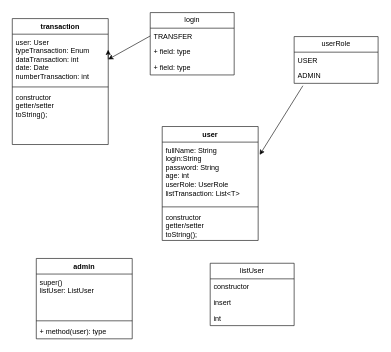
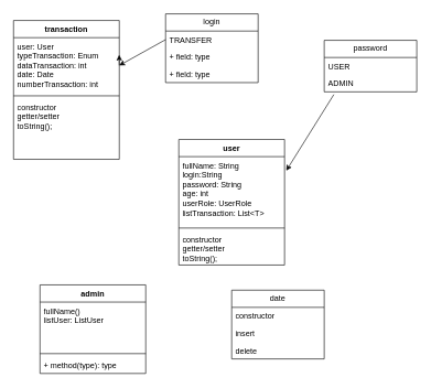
- <mxCell id="6" value="userRole" style="swimlane;fontStyle=0;childLayout=stackLayout;horizontal=1;startSize=26;fillColor=none;horizontalStack=0;resizeParent=1;resizeParentMax=0;resizeLast=0;collapsible=1;marginBottom=0;whiteSpace=wrap;html=1;" vertex="1" parent="1"><mxGeometry x="490" y="60" width="140" height="78" as="geometry" /></mxCell>
+ <mxCell id="6" value="password" style="swimlane;fontStyle=0;childLayout=stackLayout;horizontal=1;startSize=26;fillColor=none;horizontalStack=0;resizeParent=1;resizeParentMax=0;resizeLast=0;collapsible=1;marginBottom=0;whiteSpace=wrap;html=1;" vertex="1" parent="1"><mxGeometry x="490" y="60" width="140" height="78" as="geometry" /></mxCell>
- <mxCell id="24" value="listUser" style="swimlane;fontStyle=0;childLayout=stackLayout;horizontal=1;startSize=26;fillColor=none;horizontalStack=0;resizeParent=1;resizeParentMax=0;resizeLast=0;collapsible=1;marginBottom=0;whiteSpace=wrap;html=1;" vertex="1" parent="1"><mxGeometry x="350" y="438" width="140" height="104" as="geometry" /></mxCell>
+ <mxCell id="24" value="date" style="swimlane;fontStyle=0;childLayout=stackLayout;horizontal=1;startSize=26;fillColor=none;horizontalStack=0;resizeParent=1;resizeParentMax=0;resizeLast=0;collapsible=1;marginBottom=0;whiteSpace=wrap;html=1;" vertex="1" parent="1"><mxGeometry x="350" y="438" width="140" height="104" as="geometry" /></mxCell>
- <mxCell id="21" value="super()&lt;br&gt;listUser: ListUser" style="text;strokeColor=none;fillColor=none;align=left;verticalAlign=top;spacingLeft=4;spacingRight=4;overflow=hidden;rotatable=0;points=[[0,0.5],[1,0.5]];portConstraint=eastwest;whiteSpace=wrap;html=1;" vertex="1" parent="20"><mxGeometry y="26" width="160" height="74" as="geometry" /></mxCell>
+ <mxCell id="21" value="fullName()&lt;br&gt;listUser: ListUser" style="text;strokeColor=none;fillColor=none;align=left;verticalAlign=top;spacingLeft=4;spacingRight=4;overflow=hidden;rotatable=0;points=[[0,0.5],[1,0.5]];portConstraint=eastwest;whiteSpace=wrap;html=1;" vertex="1" parent="20"><mxGeometry y="26" width="160" height="74" as="geometry" /></mxCell>
- <mxCell id="27" value="int&lt;br&gt;" style="text;strokeColor=none;fillColor=none;align=left;verticalAlign=top;spacingLeft=4;spacingRight=4;overflow=hidden;rotatable=0;points=[[0,0.5],[1,0.5]];portConstraint=eastwest;whiteSpace=wrap;html=1;" vertex="1" parent="24"><mxGeometry y="78" width="140" height="26" as="geometry" /></mxCell>
+ <mxCell id="27" value="delete&lt;br&gt;" style="text;strokeColor=none;fillColor=none;align=left;verticalAlign=top;spacingLeft=4;spacingRight=4;overflow=hidden;rotatable=0;points=[[0,0.5],[1,0.5]];portConstraint=eastwest;whiteSpace=wrap;html=1;" vertex="1" parent="24"><mxGeometry y="78" width="140" height="26" as="geometry" /></mxCell>
- <mxCell id="23" value="+ method(user): type" style="text;strokeColor=none;fillColor=none;align=left;verticalAlign=top;spacingLeft=4;spacingRight=4;overflow=hidden;rotatable=0;points=[[0,0.5],[1,0.5]];portConstraint=eastwest;whiteSpace=wrap;html=1;" vertex="1" parent="20"><mxGeometry y="108" width="160" height="26" as="geometry" /></mxCell>
+ <mxCell id="23" value="+ method(type): type" style="text;strokeColor=none;fillColor=none;align=left;verticalAlign=top;spacingLeft=4;spacingRight=4;overflow=hidden;rotatable=0;points=[[0,0.5],[1,0.5]];portConstraint=eastwest;whiteSpace=wrap;html=1;" vertex="1" parent="20"><mxGeometry y="108" width="160" height="26" as="geometry" /></mxCell>
